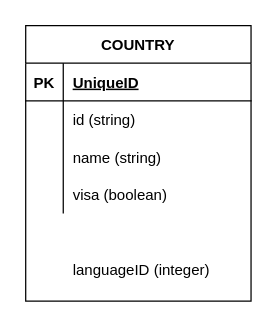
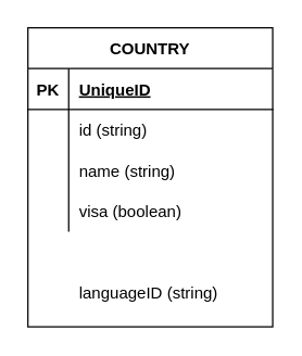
- <mxCell id="15" value="languageID (integer)" style="shape=partialRectangle;connectable=0;fillColor=none;top=0;left=0;bottom=0;right=0;align=left;spacingLeft=6;overflow=hidden;" vertex="1" parent="1"><mxGeometry x="50" y="200" width="150" height="30" as="geometry" /></mxCell>
+ <mxCell id="15" value="languageID (string)" style="shape=partialRectangle;connectable=0;fillColor=none;top=0;left=0;bottom=0;right=0;align=left;spacingLeft=6;overflow=hidden;" vertex="1" parent="1"><mxGeometry x="50" y="200" width="150" height="30" as="geometry" /></mxCell>
